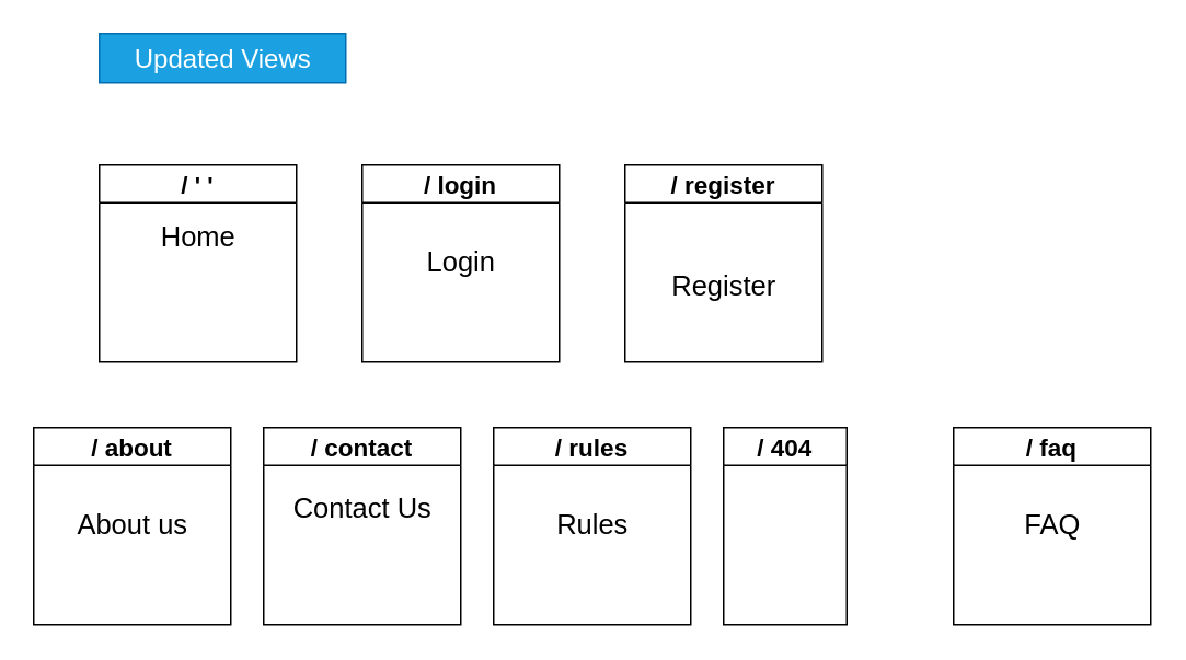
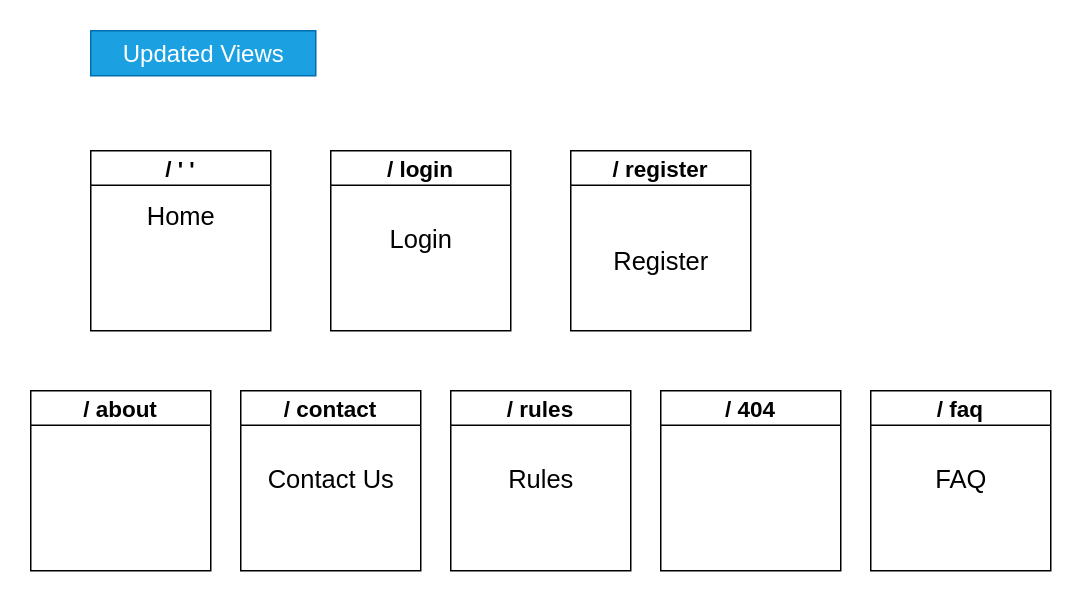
- <mxCell id="12" value="Contact Us" style="text;html=1;align=center;verticalAlign=middle;resizable=0;points=[];autosize=1;fontSize=17;" vertex="1" parent="11"><mxGeometry x="10" y="35" width="100" height="30" as="geometry" /></mxCell>
+ <mxCell id="12" value="Contact Us" style="text;html=1;align=center;verticalAlign=middle;resizable=0;points=[];autosize=1;fontSize=17;" vertex="1" parent="11"><mxGeometry x="10" y="45" width="100" height="30" as="geometry" /></mxCell>
- <mxCell id="3" value="About us" style="text;html=1;align=center;verticalAlign=middle;resizable=0;points=[];autosize=1;fontSize=17;" vertex="1" parent="2"><mxGeometry x="20" y="45" width="80" height="30" as="geometry" /></mxCell>
- <mxCell id="15" value="/ 404" style="swimlane;fontSize=15;" vertex="1" parent="1"><mxGeometry x="440" y="260" width="75" height="120" as="geometry" /></mxCell>
+ <mxCell id="15" value="/ 404" style="swimlane;fontSize=15;" vertex="1" parent="1"><mxGeometry x="440" y="260" width="120" height="120" as="geometry" /></mxCell>
